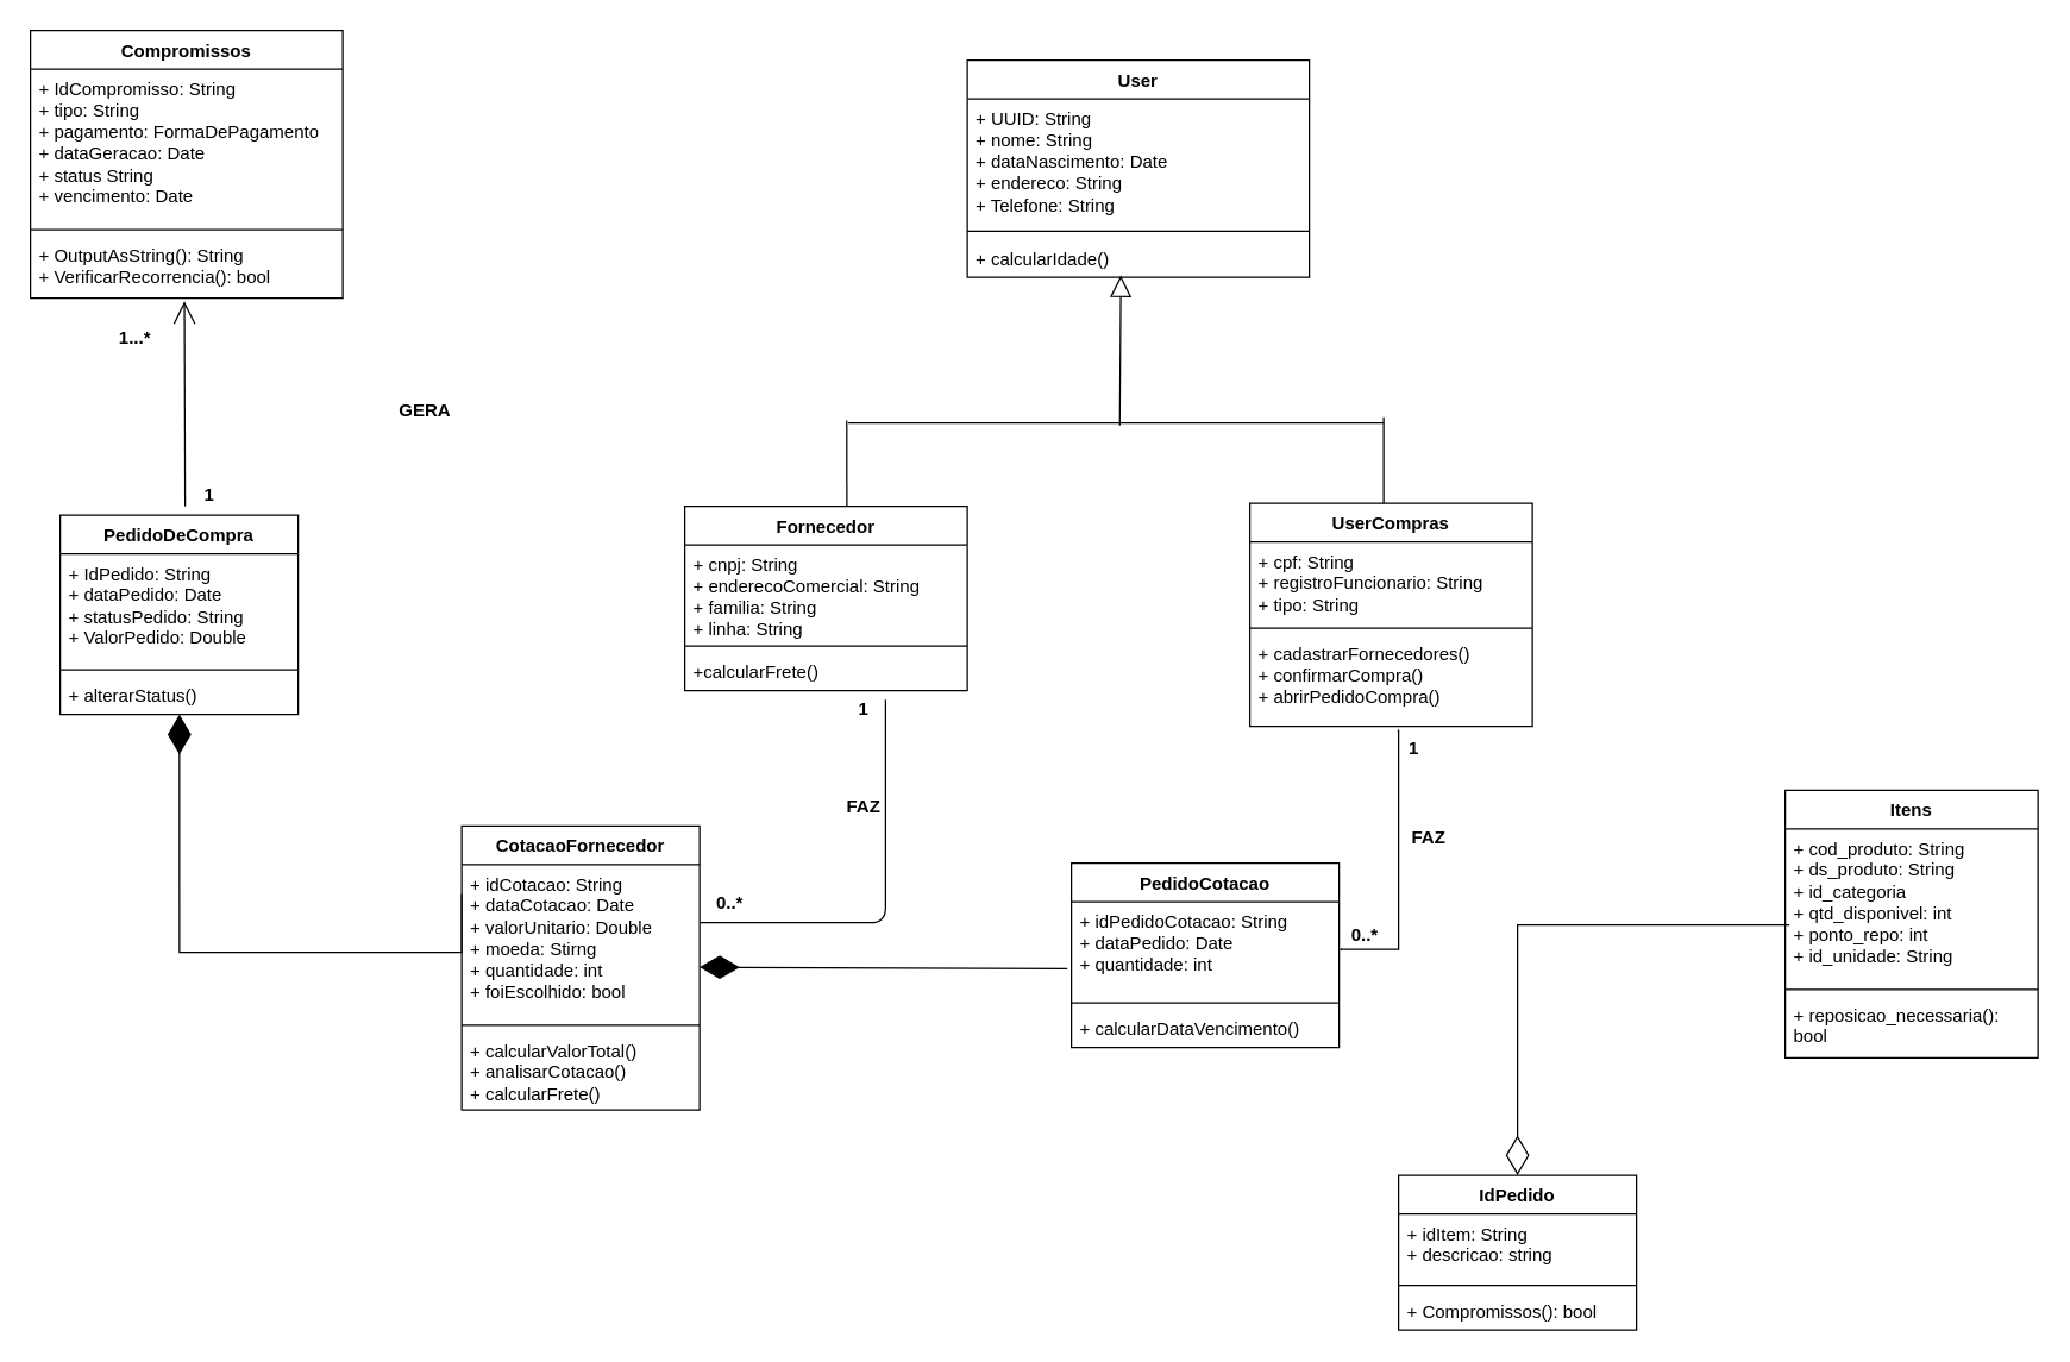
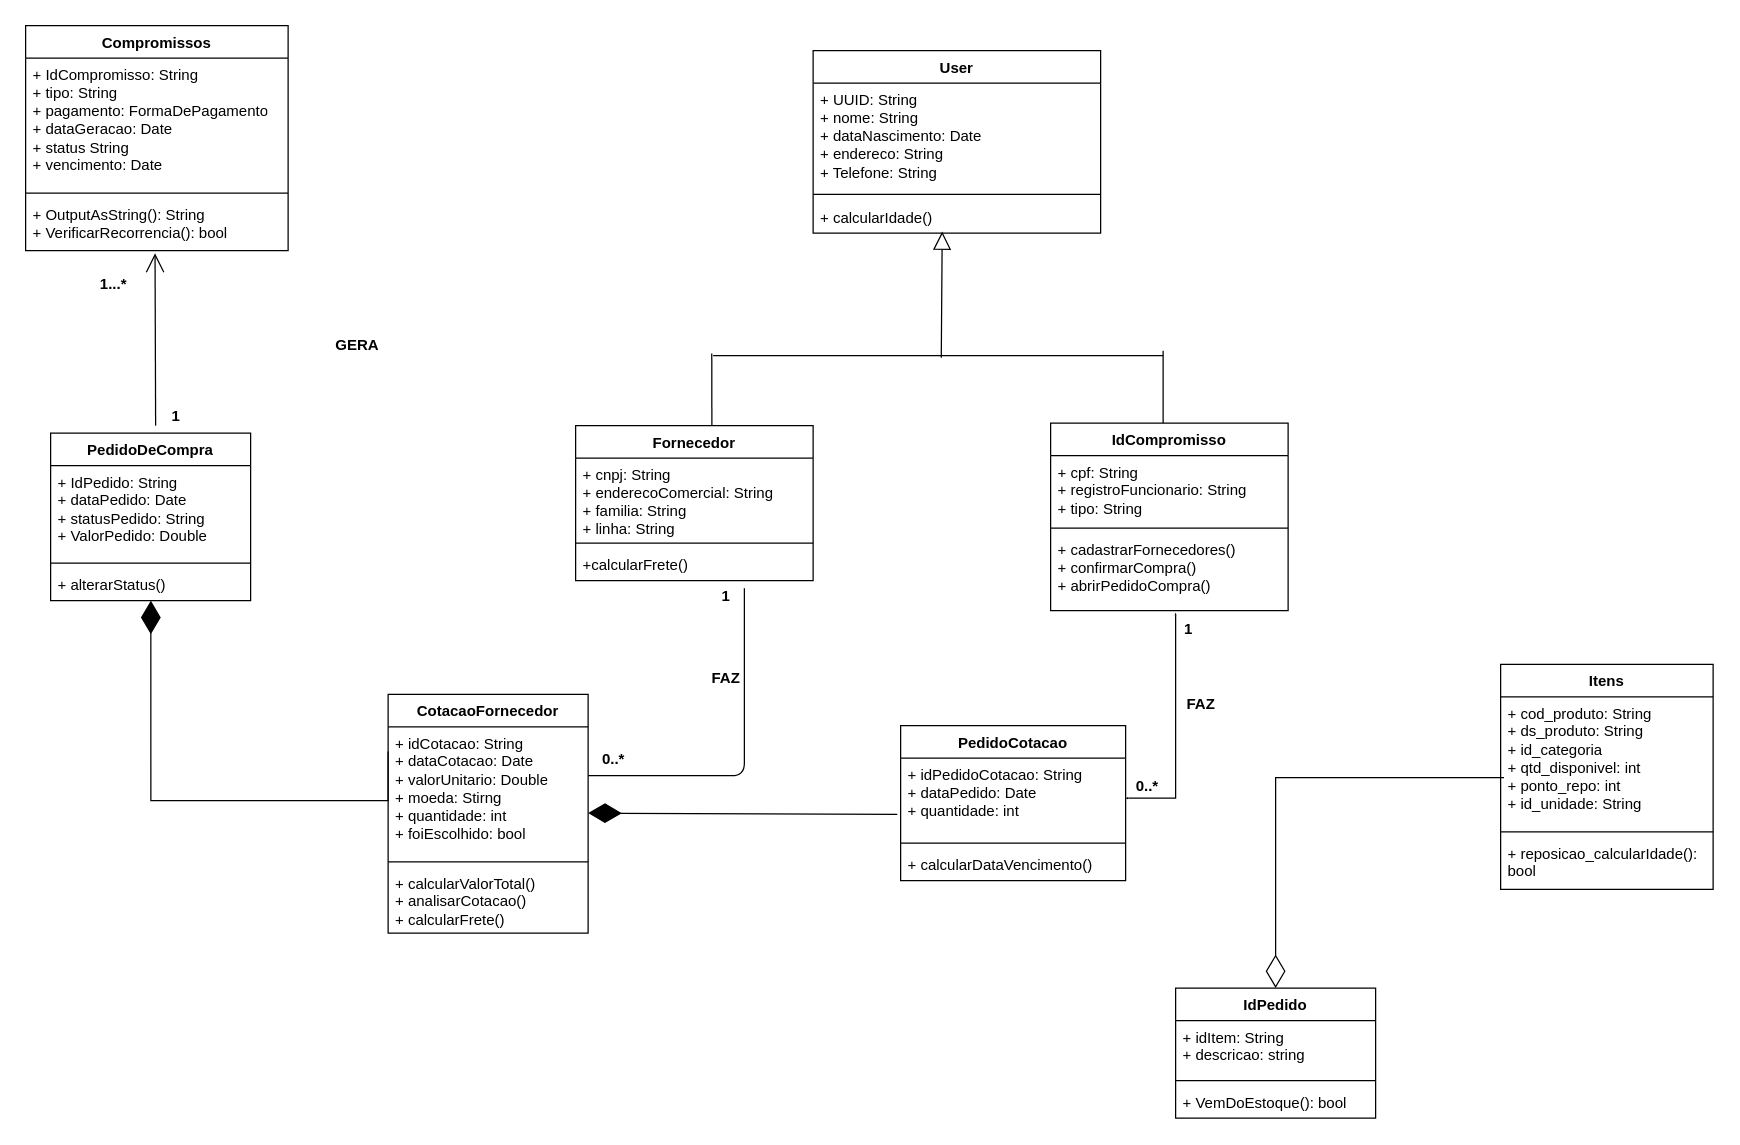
- <mxCell id="6" value="UserCompras" style="swimlane;fontStyle=1;align=center;verticalAlign=top;childLayout=stackLayout;horizontal=1;startSize=26;horizontalStack=0;resizeParent=1;resizeParentMax=0;resizeLast=0;collapsible=1;marginBottom=0;whiteSpace=wrap;html=1;fillColor=default;swimlaneFillColor=default;" parent="1" vertex="1"><mxGeometry x="840" y="338" width="190" height="150" as="geometry" /></mxCell>
+ <mxCell id="6" value="IdCompromisso" style="swimlane;fontStyle=1;align=center;verticalAlign=top;childLayout=stackLayout;horizontal=1;startSize=26;horizontalStack=0;resizeParent=1;resizeParentMax=0;resizeLast=0;collapsible=1;marginBottom=0;whiteSpace=wrap;html=1;fillColor=default;swimlaneFillColor=default;" parent="1" vertex="1"><mxGeometry x="840" y="338" width="190" height="150" as="geometry" /></mxCell>
- <mxCell id="47" value="+ reposicao_necessaria(): bool" style="text;strokeColor=none;fillColor=none;align=left;verticalAlign=top;spacingLeft=4;spacingRight=4;overflow=hidden;rotatable=0;points=[[0,0.5],[1,0.5]];portConstraint=eastwest;whiteSpace=wrap;html=1;" vertex="1" parent="44"><mxGeometry y="138" width="170" height="42" as="geometry" /></mxCell>
+ <mxCell id="47" value="+ reposicao_calcularIdade(): bool" style="text;strokeColor=none;fillColor=none;align=left;verticalAlign=top;spacingLeft=4;spacingRight=4;overflow=hidden;rotatable=0;points=[[0,0.5],[1,0.5]];portConstraint=eastwest;whiteSpace=wrap;html=1;" vertex="1" parent="44"><mxGeometry y="138" width="170" height="42" as="geometry" /></mxCell>
- <mxCell id="33" value="+ Compromissos(): bool" style="text;strokeColor=none;fillColor=none;align=left;verticalAlign=top;spacingLeft=4;spacingRight=4;overflow=hidden;rotatable=0;points=[[0,0.5],[1,0.5]];portConstraint=eastwest;whiteSpace=wrap;html=1;" parent="30" vertex="1"><mxGeometry y="78" width="160" height="26" as="geometry" /></mxCell>
+ <mxCell id="33" value="+ VemDoEstoque(): bool" style="text;strokeColor=none;fillColor=none;align=left;verticalAlign=top;spacingLeft=4;spacingRight=4;overflow=hidden;rotatable=0;points=[[0,0.5],[1,0.5]];portConstraint=eastwest;whiteSpace=wrap;html=1;" parent="30" vertex="1"><mxGeometry y="78" width="160" height="26" as="geometry" /></mxCell>
